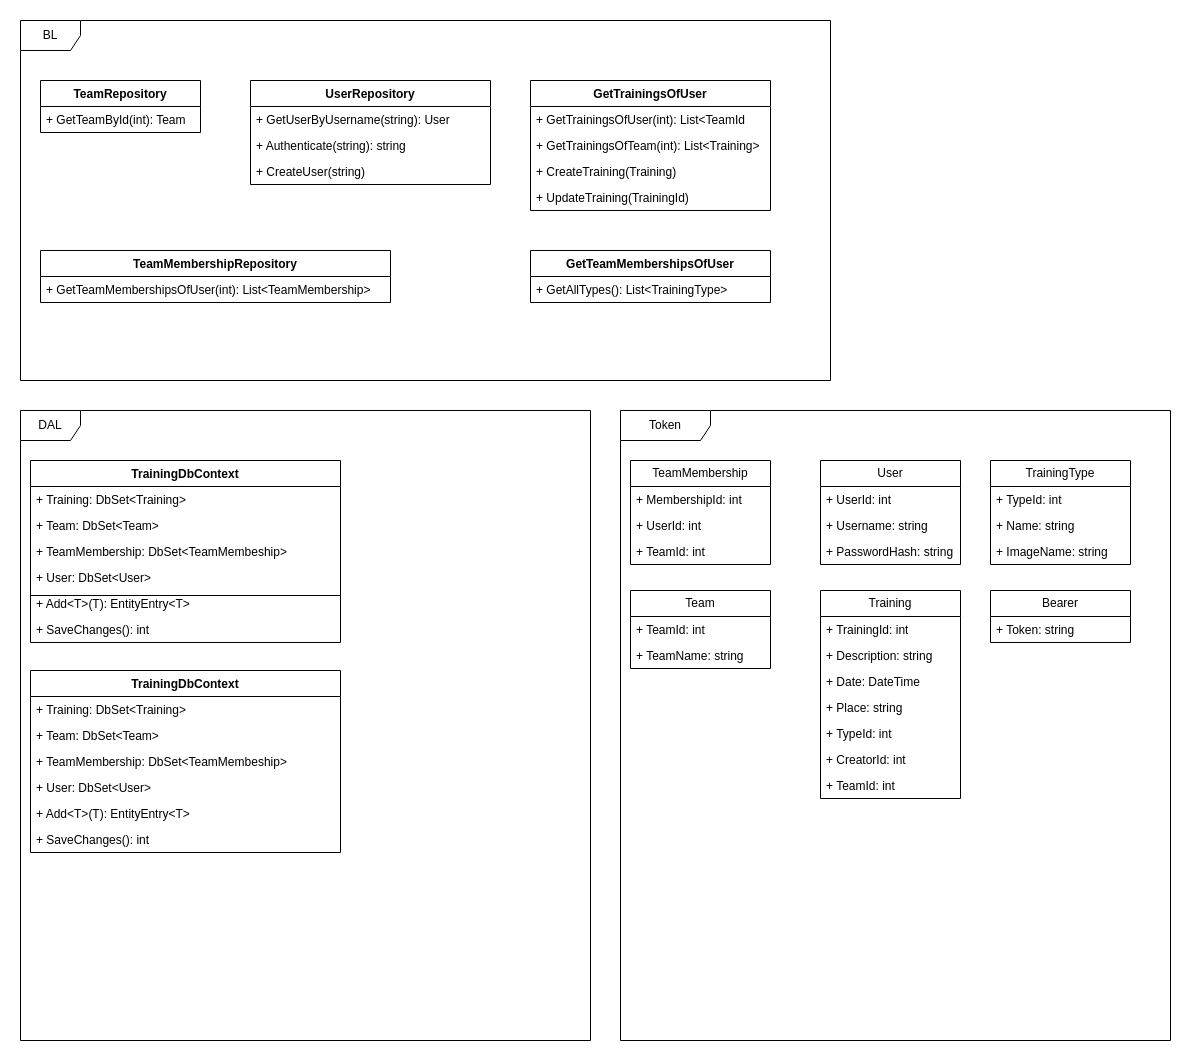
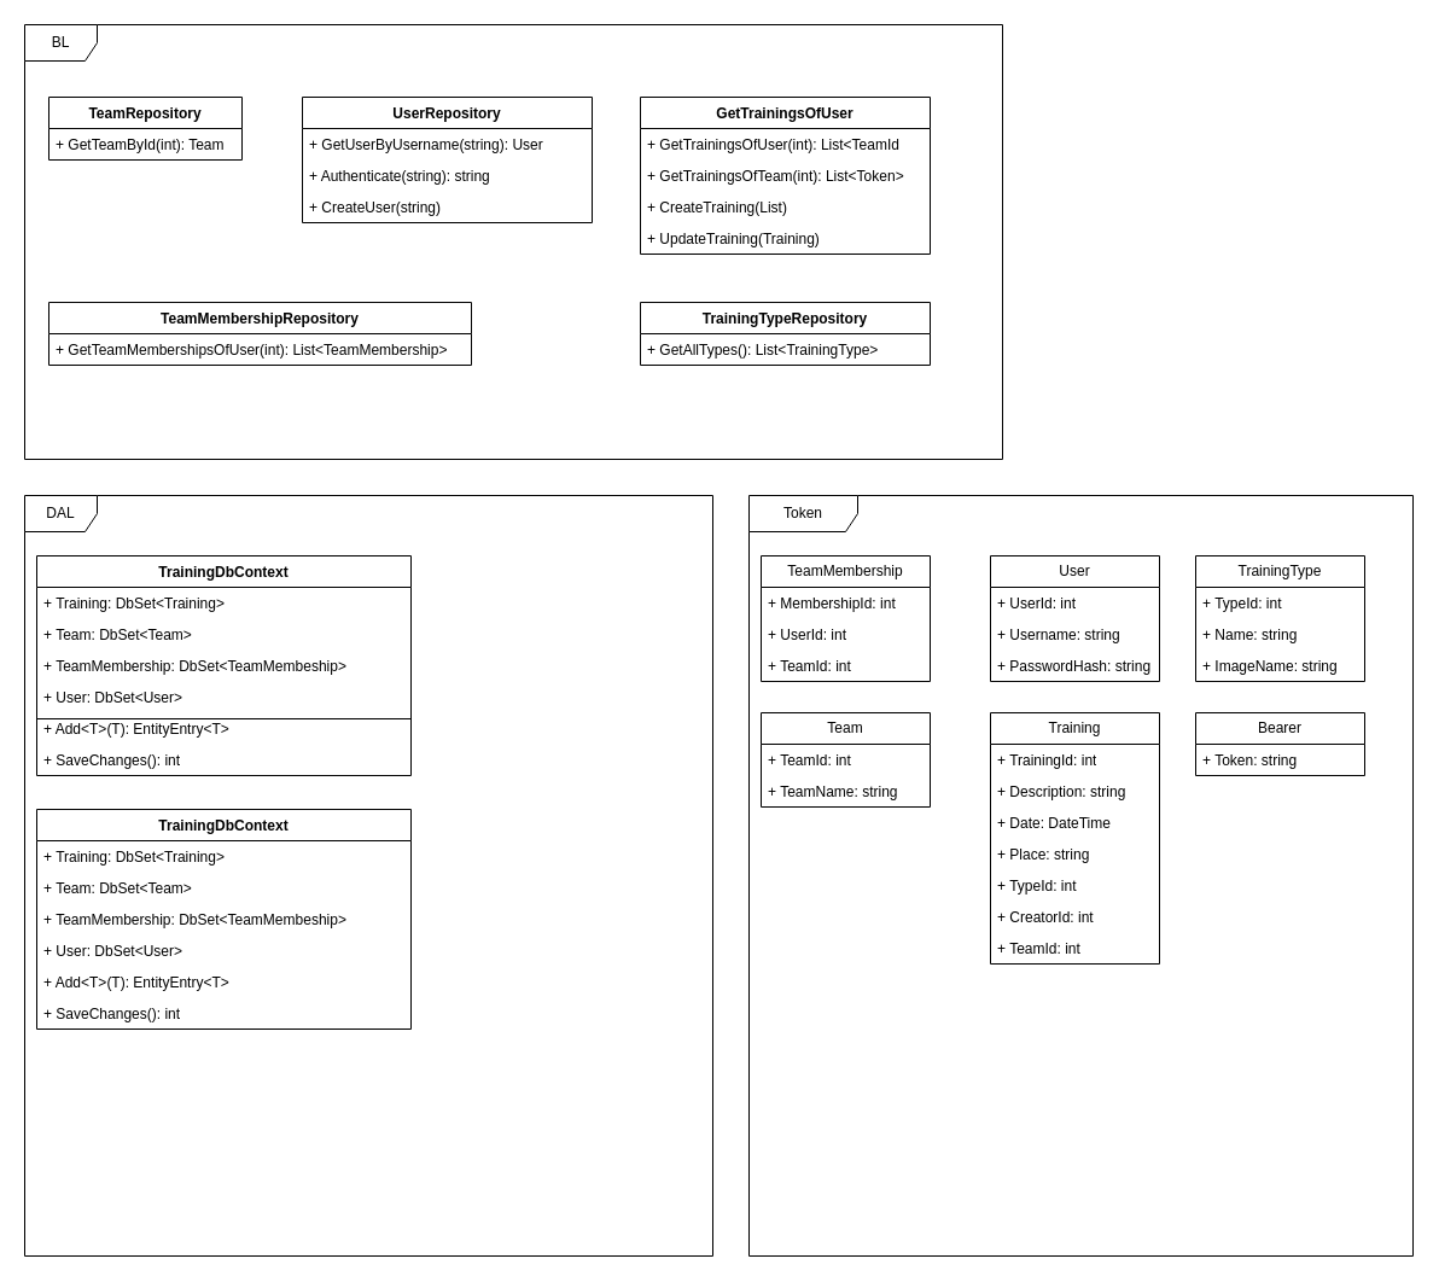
- <mxCell id="44" value="+ GetTrainingsOfTeam(int): List&amp;lt;Training&amp;gt;" style="text;strokeColor=none;fillColor=none;align=left;verticalAlign=top;spacingLeft=4;spacingRight=4;overflow=hidden;rotatable=0;points=[[0,0.5],[1,0.5]];portConstraint=eastwest;whiteSpace=wrap;html=1;" parent="42" vertex="1"><mxGeometry y="52" width="240" height="26" as="geometry" /></mxCell>
+ <mxCell id="44" value="+ GetTrainingsOfTeam(int): List&amp;lt;Token&amp;gt;" style="text;strokeColor=none;fillColor=none;align=left;verticalAlign=top;spacingLeft=4;spacingRight=4;overflow=hidden;rotatable=0;points=[[0,0.5],[1,0.5]];portConstraint=eastwest;whiteSpace=wrap;html=1;" parent="42" vertex="1"><mxGeometry y="52" width="240" height="26" as="geometry" /></mxCell>
- <mxCell id="45" value="+ CreateTraining(Training)" style="text;strokeColor=none;fillColor=none;align=left;verticalAlign=top;spacingLeft=4;spacingRight=4;overflow=hidden;rotatable=0;points=[[0,0.5],[1,0.5]];portConstraint=eastwest;whiteSpace=wrap;html=1;" parent="42" vertex="1"><mxGeometry y="78" width="240" height="26" as="geometry" /></mxCell>
+ <mxCell id="45" value="+ CreateTraining(List)" style="text;strokeColor=none;fillColor=none;align=left;verticalAlign=top;spacingLeft=4;spacingRight=4;overflow=hidden;rotatable=0;points=[[0,0.5],[1,0.5]];portConstraint=eastwest;whiteSpace=wrap;html=1;" parent="42" vertex="1"><mxGeometry y="78" width="240" height="26" as="geometry" /></mxCell>
- <mxCell id="46" value="+ UpdateTraining(TrainingId)" style="text;strokeColor=none;fillColor=none;align=left;verticalAlign=top;spacingLeft=4;spacingRight=4;overflow=hidden;rotatable=0;points=[[0,0.5],[1,0.5]];portConstraint=eastwest;whiteSpace=wrap;html=1;" parent="42" vertex="1"><mxGeometry y="104" width="240" height="26" as="geometry" /></mxCell>
+ <mxCell id="46" value="+ UpdateTraining(Training)" style="text;strokeColor=none;fillColor=none;align=left;verticalAlign=top;spacingLeft=4;spacingRight=4;overflow=hidden;rotatable=0;points=[[0,0.5],[1,0.5]];portConstraint=eastwest;whiteSpace=wrap;html=1;" parent="42" vertex="1"><mxGeometry y="104" width="240" height="26" as="geometry" /></mxCell>
- <mxCell id="47" value="GetTeamMembershipsOfUser" style="swimlane;fontStyle=1;align=center;verticalAlign=top;childLayout=stackLayout;horizontal=1;startSize=26;horizontalStack=0;resizeParent=1;resizeParentMax=0;resizeLast=0;collapsible=1;marginBottom=0;whiteSpace=wrap;html=1;" parent="1" vertex="1"><mxGeometry x="530" y="250" width="240" height="52" as="geometry" /></mxCell>
+ <mxCell id="47" value="TrainingTypeRepository" style="swimlane;fontStyle=1;align=center;verticalAlign=top;childLayout=stackLayout;horizontal=1;startSize=26;horizontalStack=0;resizeParent=1;resizeParentMax=0;resizeLast=0;collapsible=1;marginBottom=0;whiteSpace=wrap;html=1;" parent="1" vertex="1"><mxGeometry x="530" y="250" width="240" height="52" as="geometry" /></mxCell>
